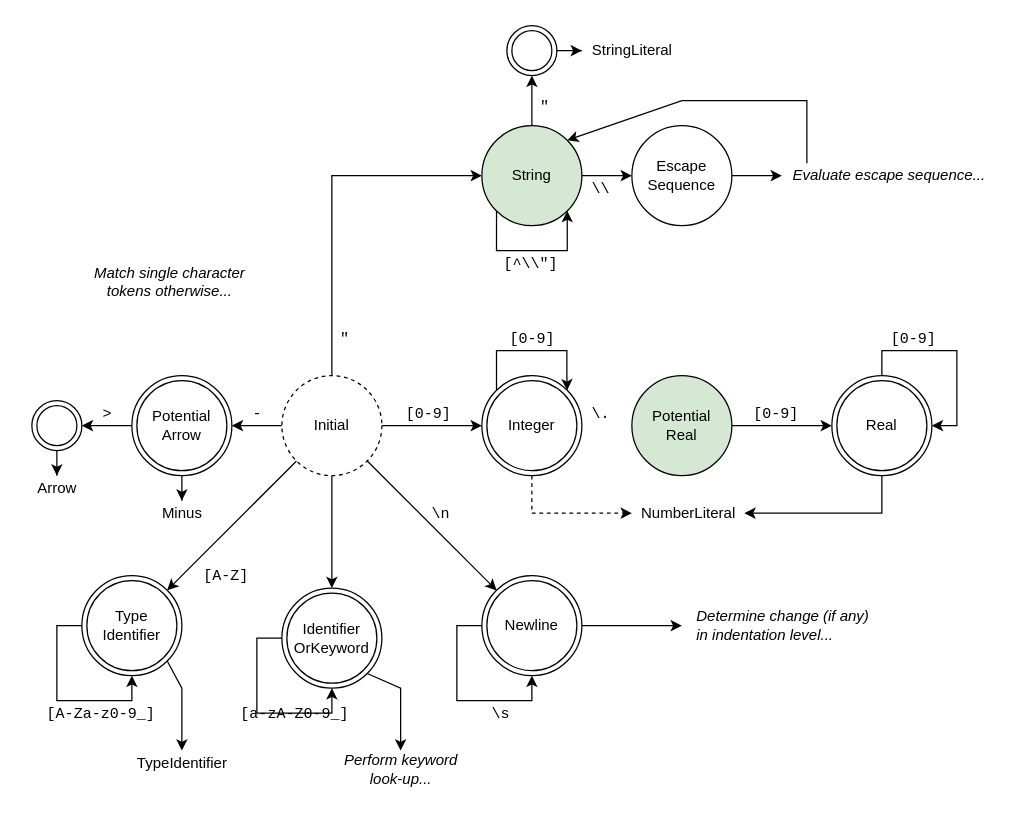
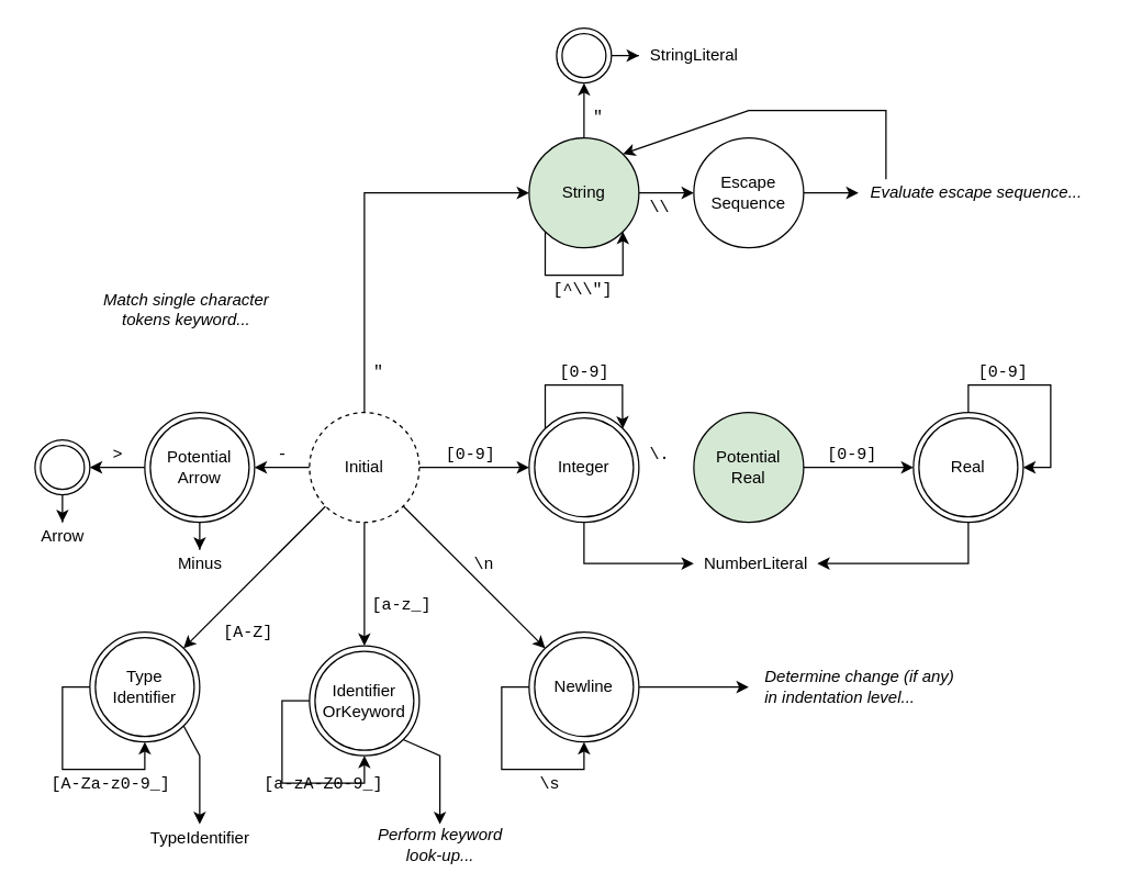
- <mxCell id="62" value="&lt;i&gt;Match single character&lt;br&gt;tokens otherwise...&lt;/i&gt;" style="text;html=1;align=center;verticalAlign=middle;resizable=0;points=[];autosize=1;" vertex="1" parent="1"><mxGeometry x="65" y="210" width="140" height="30" as="geometry" /></mxCell>
+ <mxCell id="62" value="&lt;i&gt;Match single character&lt;br&gt;tokens keyword...&lt;/i&gt;" style="text;html=1;align=center;verticalAlign=middle;resizable=0;points=[];autosize=1;" vertex="1" parent="1"><mxGeometry x="65" y="210" width="140" height="30" as="geometry" /></mxCell>
- <mxCell id="21" style="edgeStyle=orthogonalEdgeStyle;rounded=0;orthogonalLoop=1;jettySize=auto;html=1;exitX=0.5;exitY=1;exitDx=0;exitDy=0;entryX=0;entryY=0.5;entryDx=0;entryDy=0;entryPerimeter=0;dashed=1;" edge="1" parent="1" source="22" target="63"><mxGeometry relative="1" as="geometry"><mxPoint x="465" y="420" as="targetPoint" /></mxGeometry></mxCell>
+ <mxCell id="21" style="edgeStyle=orthogonalEdgeStyle;rounded=0;orthogonalLoop=1;jettySize=auto;html=1;exitX=0.5;exitY=1;exitDx=0;exitDy=0;entryX=0;entryY=0.5;entryDx=0;entryDy=0;entryPerimeter=0;" edge="1" parent="1" source="22" target="63"><mxGeometry relative="1" as="geometry"><mxPoint x="465" y="420" as="targetPoint" /></mxGeometry></mxCell>
+ <mxCell id="9" value="&lt;font face=&quot;Courier New&quot;&gt;[a-z_]&lt;/font&gt;" style="text;html=1;align=center;verticalAlign=middle;resizable=0;points=[];autosize=1;" vertex="1" parent="1"><mxGeometry x="262" y="430" width="60" height="20" as="geometry" /></mxCell>
